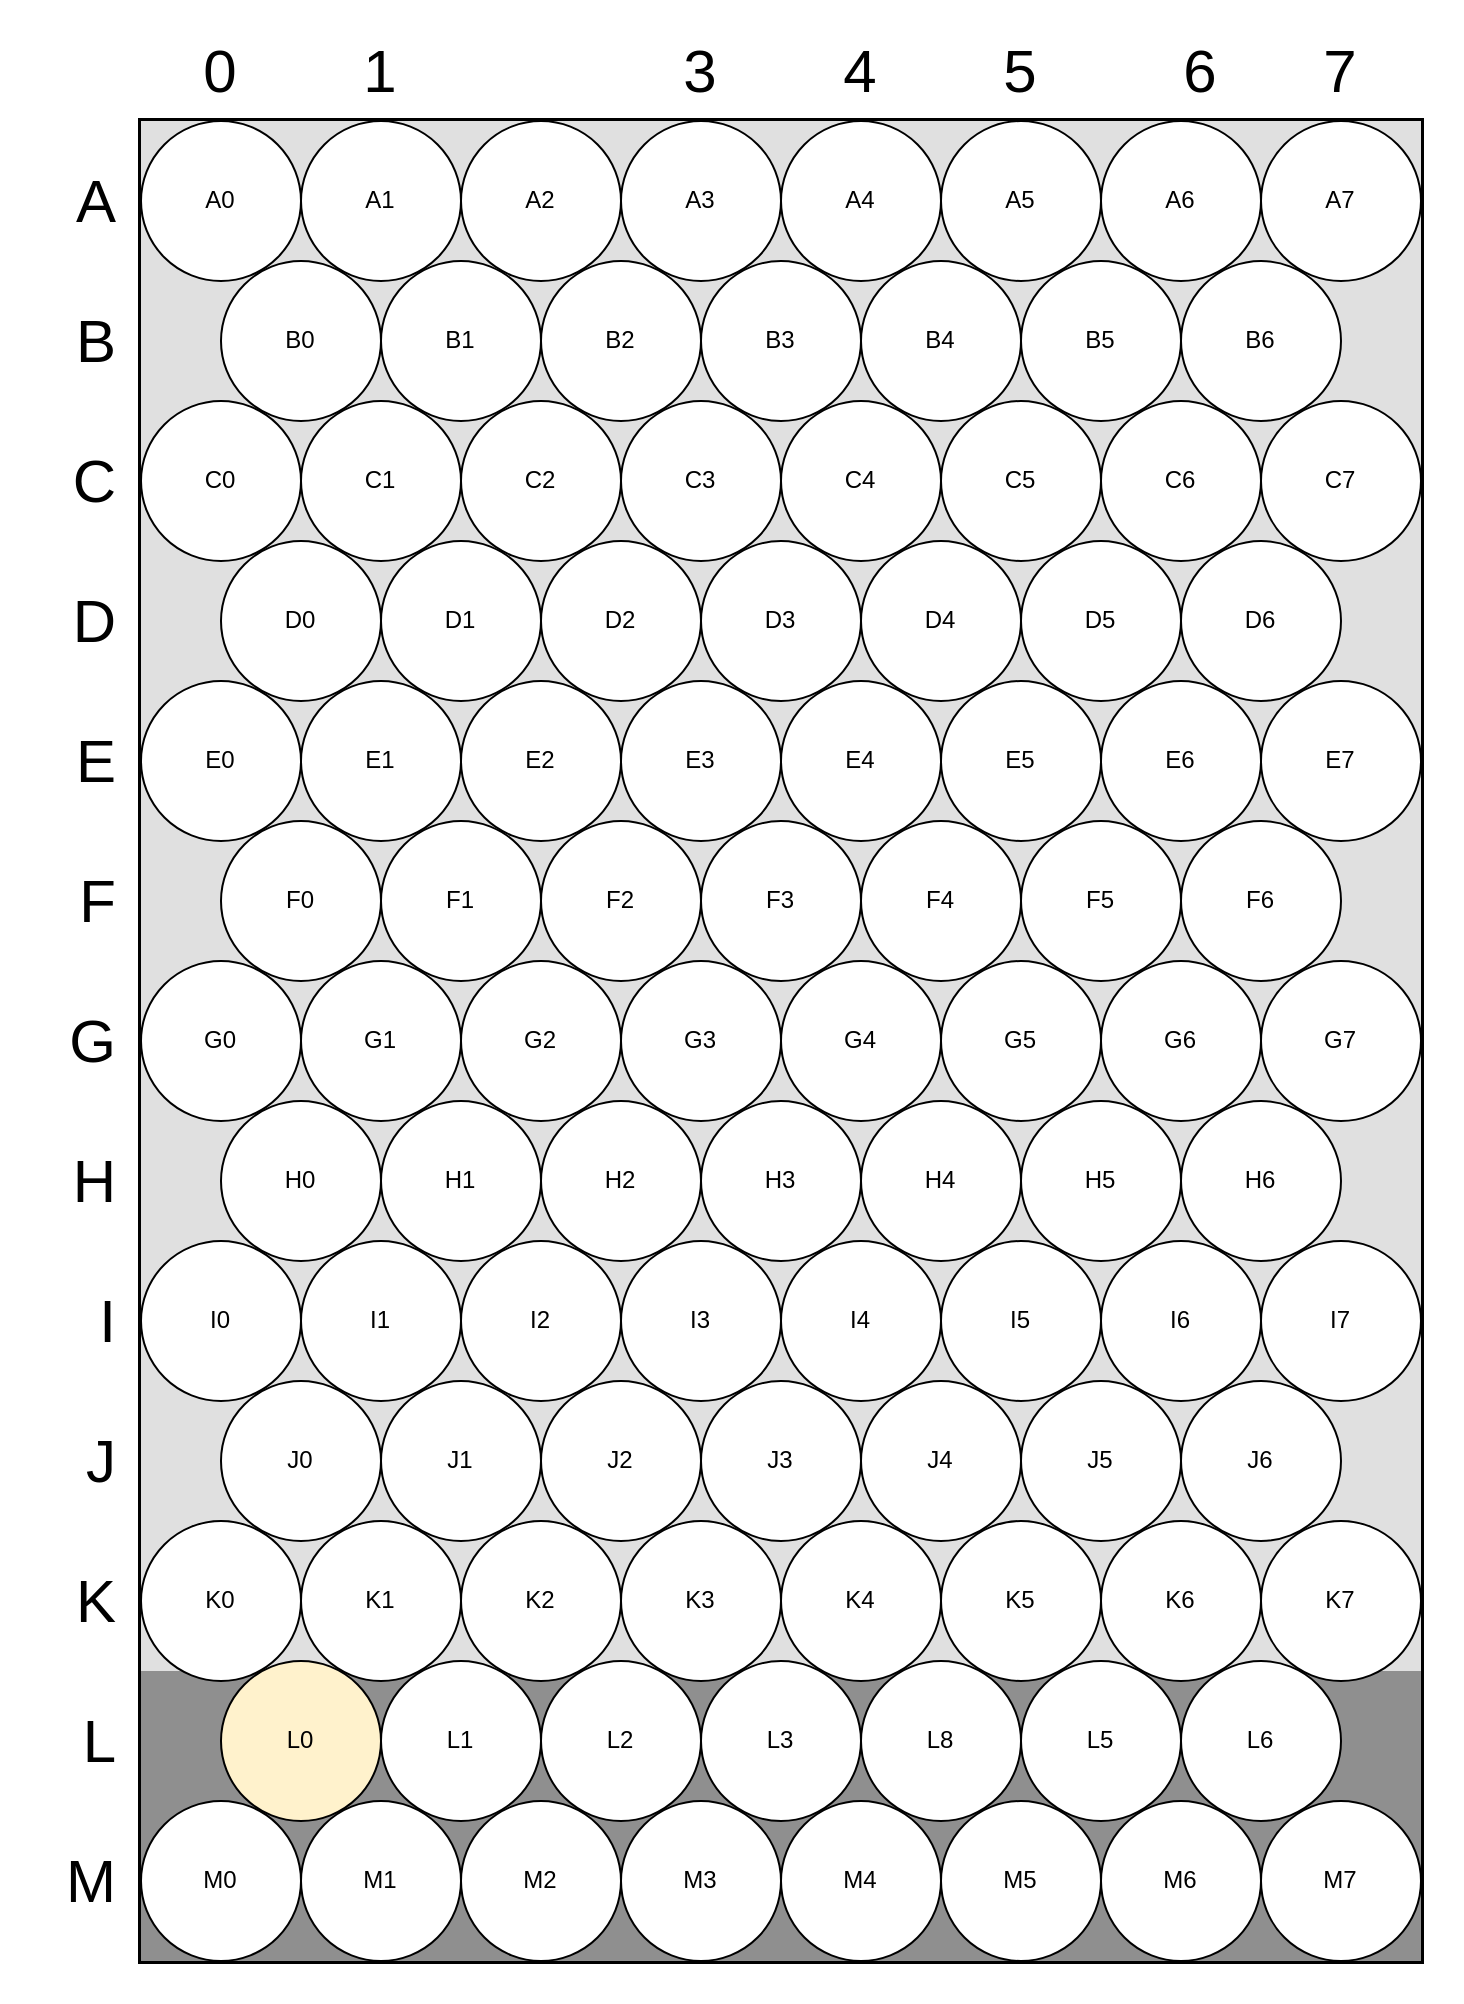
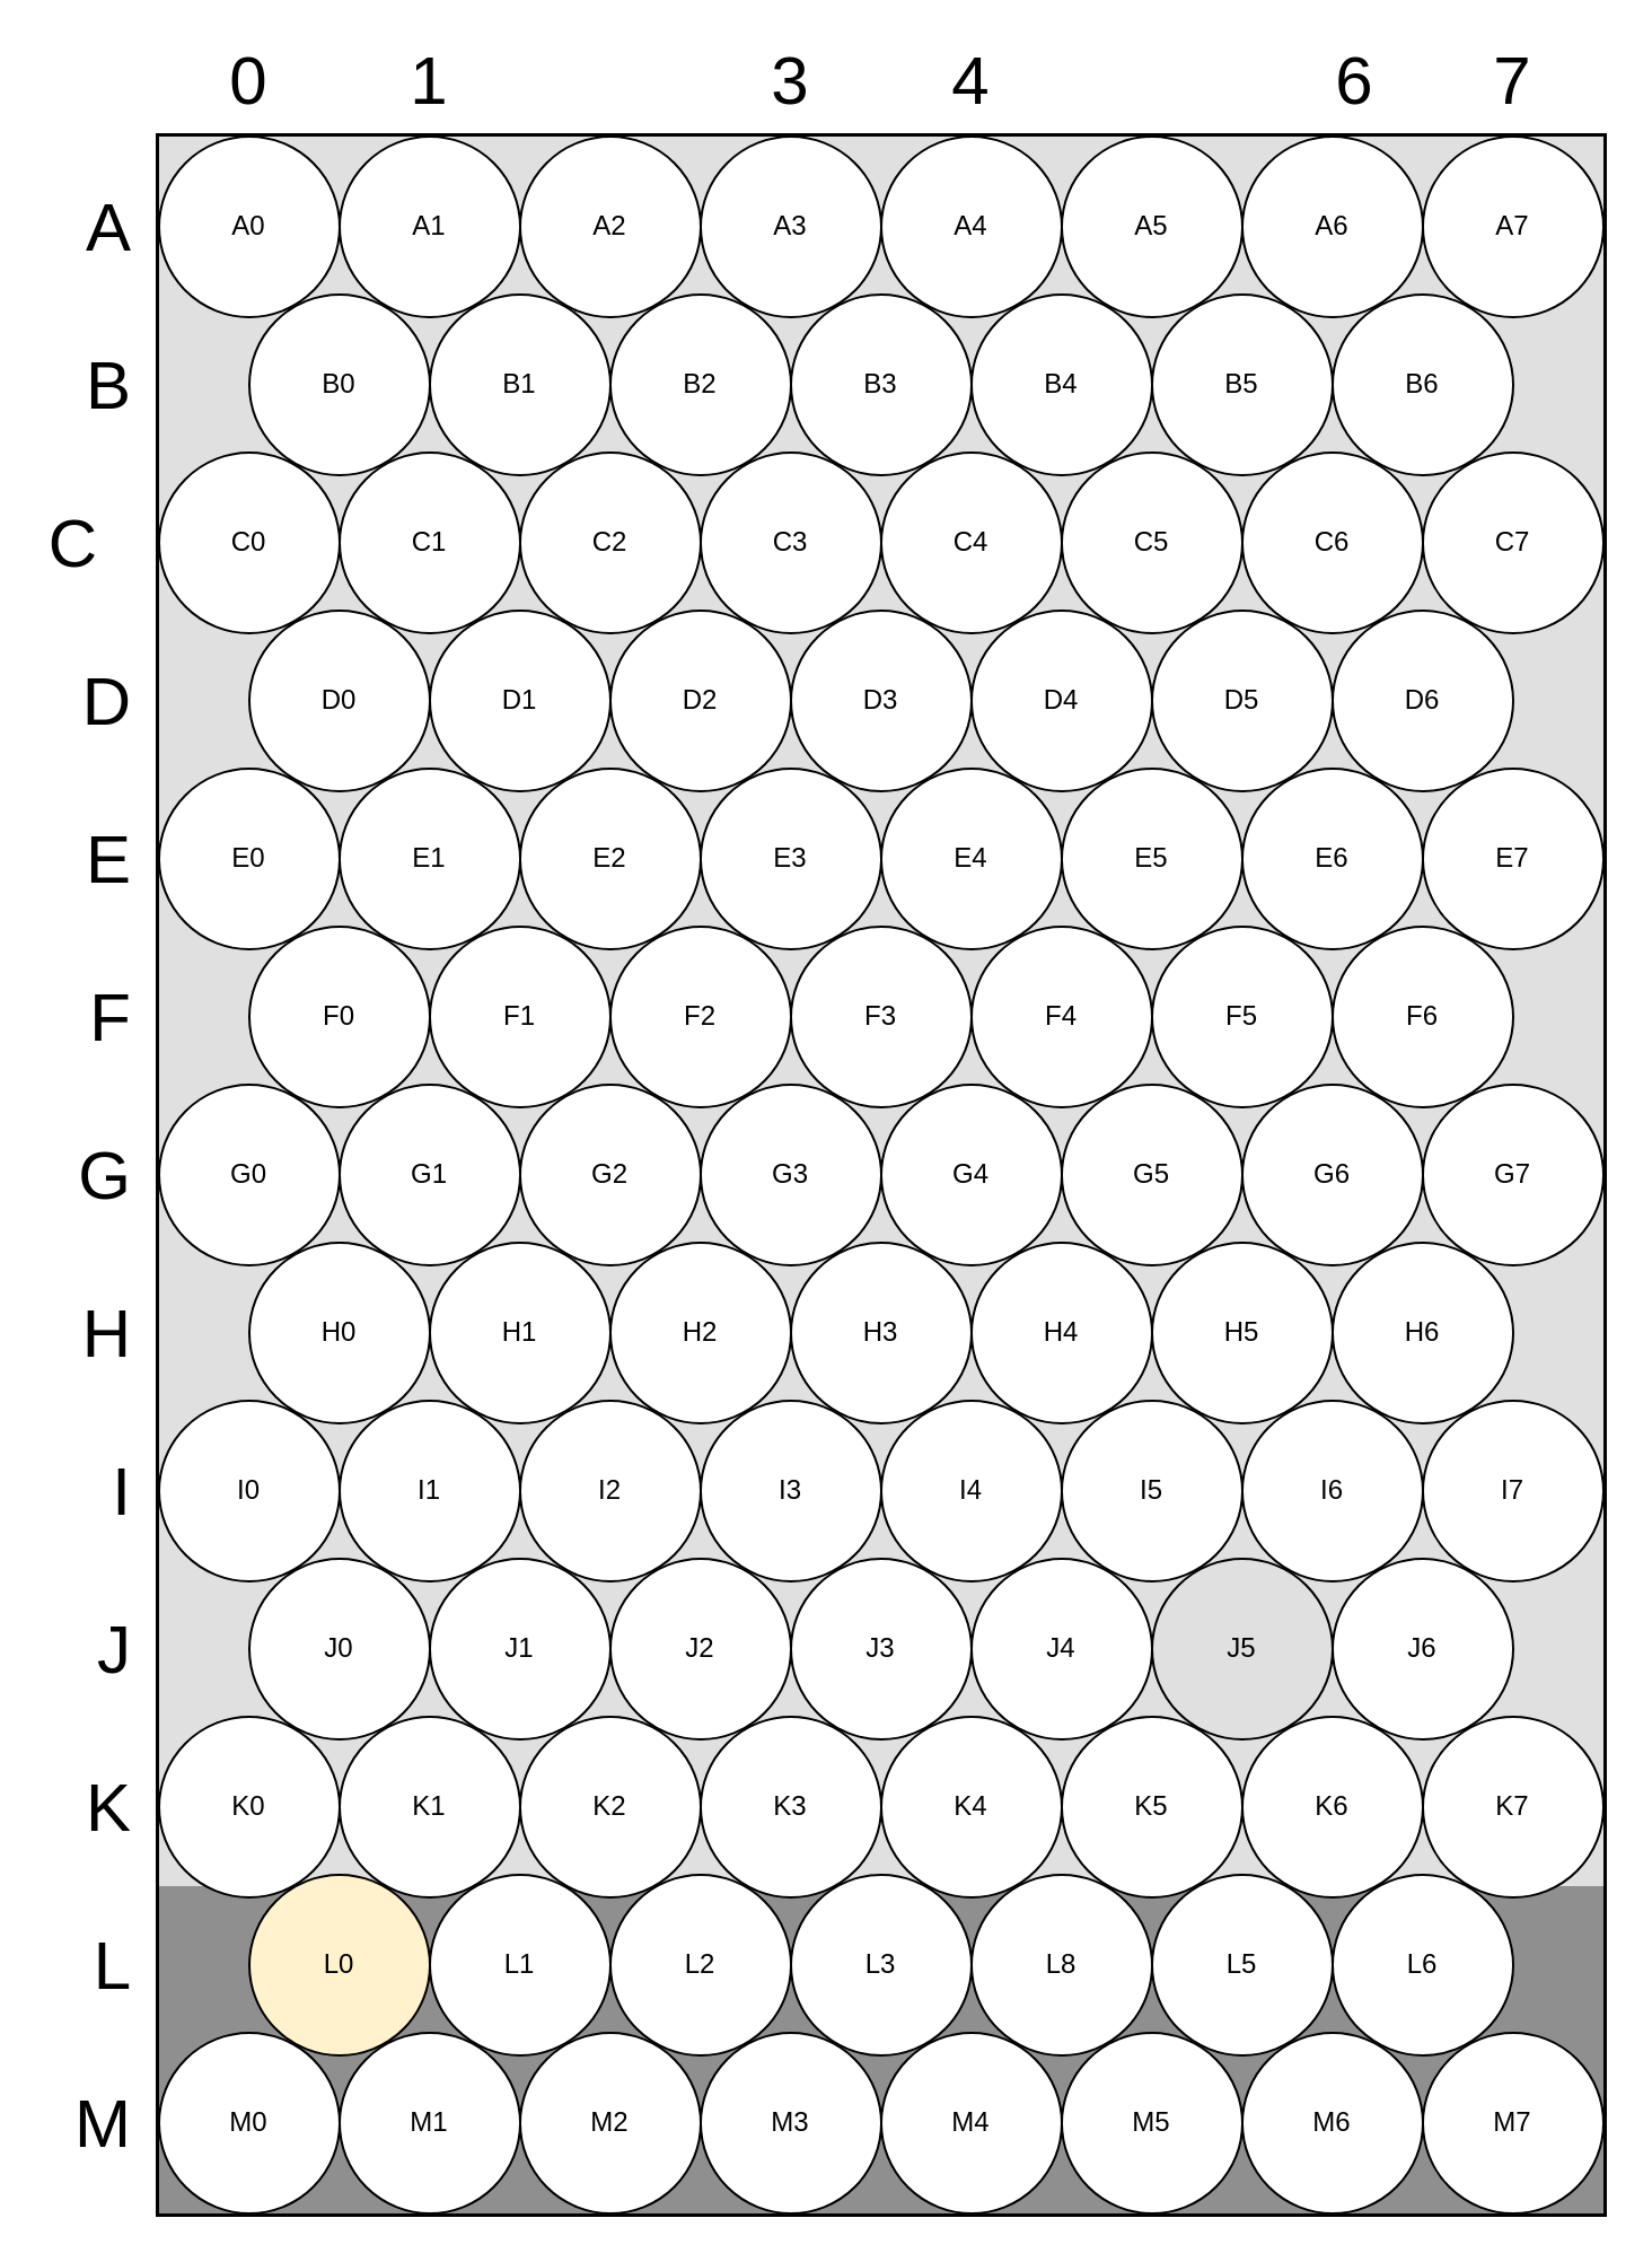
- <mxCell id="120" value="5" style="text;html=1;strokeColor=none;fillColor=none;align=center;verticalAlign=middle;whiteSpace=wrap;rounded=0;fontSize=30;" vertex="1" parent="1"><mxGeometry x="490" y="20" width="40" height="30" as="geometry" /></mxCell>
- <mxCell id="104" value="C" style="text;html=1;strokeColor=none;fillColor=none;align=right;verticalAlign=middle;whiteSpace=wrap;rounded=0;fontSize=30;" vertex="1" parent="1"><mxGeometry x="20" y="225" width="40" height="30" as="geometry" /></mxCell>
+ <mxCell id="104" value="C" style="text;html=1;strokeColor=none;fillColor=none;align=right;verticalAlign=middle;whiteSpace=wrap;rounded=0;fontSize=30;" vertex="1" parent="1"><mxGeometry x="5" y="225" width="40" height="30" as="geometry" /></mxCell>
- <mxCell id="80" value="J5" style="ellipse;whiteSpace=wrap;html=1;aspect=fixed;" vertex="1" parent="1"><mxGeometry x="510" y="690" width="80" height="80" as="geometry" /></mxCell>
+ <mxCell id="80" value="J5" style="ellipse;whiteSpace=wrap;html=1;aspect=fixed;fillColor=#e0e0e0;" vertex="1" parent="1"><mxGeometry x="510" y="690" width="80" height="80" as="geometry" /></mxCell>
